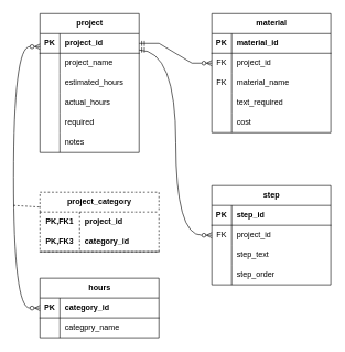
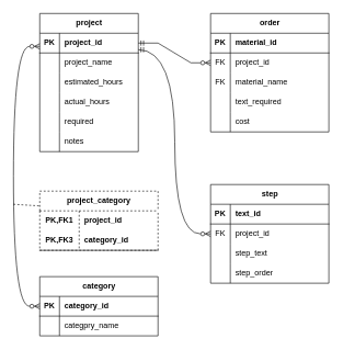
- <mxCell id="22" value="material" style="shape=table;startSize=30;container=1;collapsible=1;childLayout=tableLayout;fixedRows=1;rowLines=0;fontStyle=1;align=center;resizeLast=1;html=1;" vertex="1" parent="1"><mxGeometry x="320" y="20" width="180" height="180" as="geometry" /></mxCell>
+ <mxCell id="22" value="order" style="shape=table;startSize=30;container=1;collapsible=1;childLayout=tableLayout;fixedRows=1;rowLines=0;fontStyle=1;align=center;resizeLast=1;html=1;" vertex="1" parent="1"><mxGeometry x="320" y="20" width="180" height="180" as="geometry" /></mxCell>
- <mxCell id="41" value="step_id" style="shape=partialRectangle;connectable=0;fillColor=none;top=0;left=0;bottom=0;right=0;align=left;spacingLeft=6;fontStyle=1;overflow=hidden;whiteSpace=wrap;html=1;" vertex="1" parent="39"><mxGeometry x="30" width="150" height="30" as="geometry"><mxRectangle width="150" height="30" as="alternateBounds" /></mxGeometry></mxCell>
+ <mxCell id="41" value="text_id" style="shape=partialRectangle;connectable=0;fillColor=none;top=0;left=0;bottom=0;right=0;align=left;spacingLeft=6;fontStyle=1;overflow=hidden;whiteSpace=wrap;html=1;" vertex="1" parent="39"><mxGeometry x="30" width="150" height="30" as="geometry"><mxRectangle width="150" height="30" as="alternateBounds" /></mxGeometry></mxCell>
- <mxCell id="51" value="hours" style="shape=table;startSize=30;container=1;collapsible=1;childLayout=tableLayout;fixedRows=1;rowLines=0;fontStyle=1;align=center;resizeLast=1;html=1;" vertex="1" parent="1"><mxGeometry x="60" y="420" width="180" height="90" as="geometry" /></mxCell>
+ <mxCell id="51" value="category" style="shape=table;startSize=30;container=1;collapsible=1;childLayout=tableLayout;fixedRows=1;rowLines=0;fontStyle=1;align=center;resizeLast=1;html=1;" vertex="1" parent="1"><mxGeometry x="60" y="420" width="180" height="90" as="geometry" /></mxCell>
